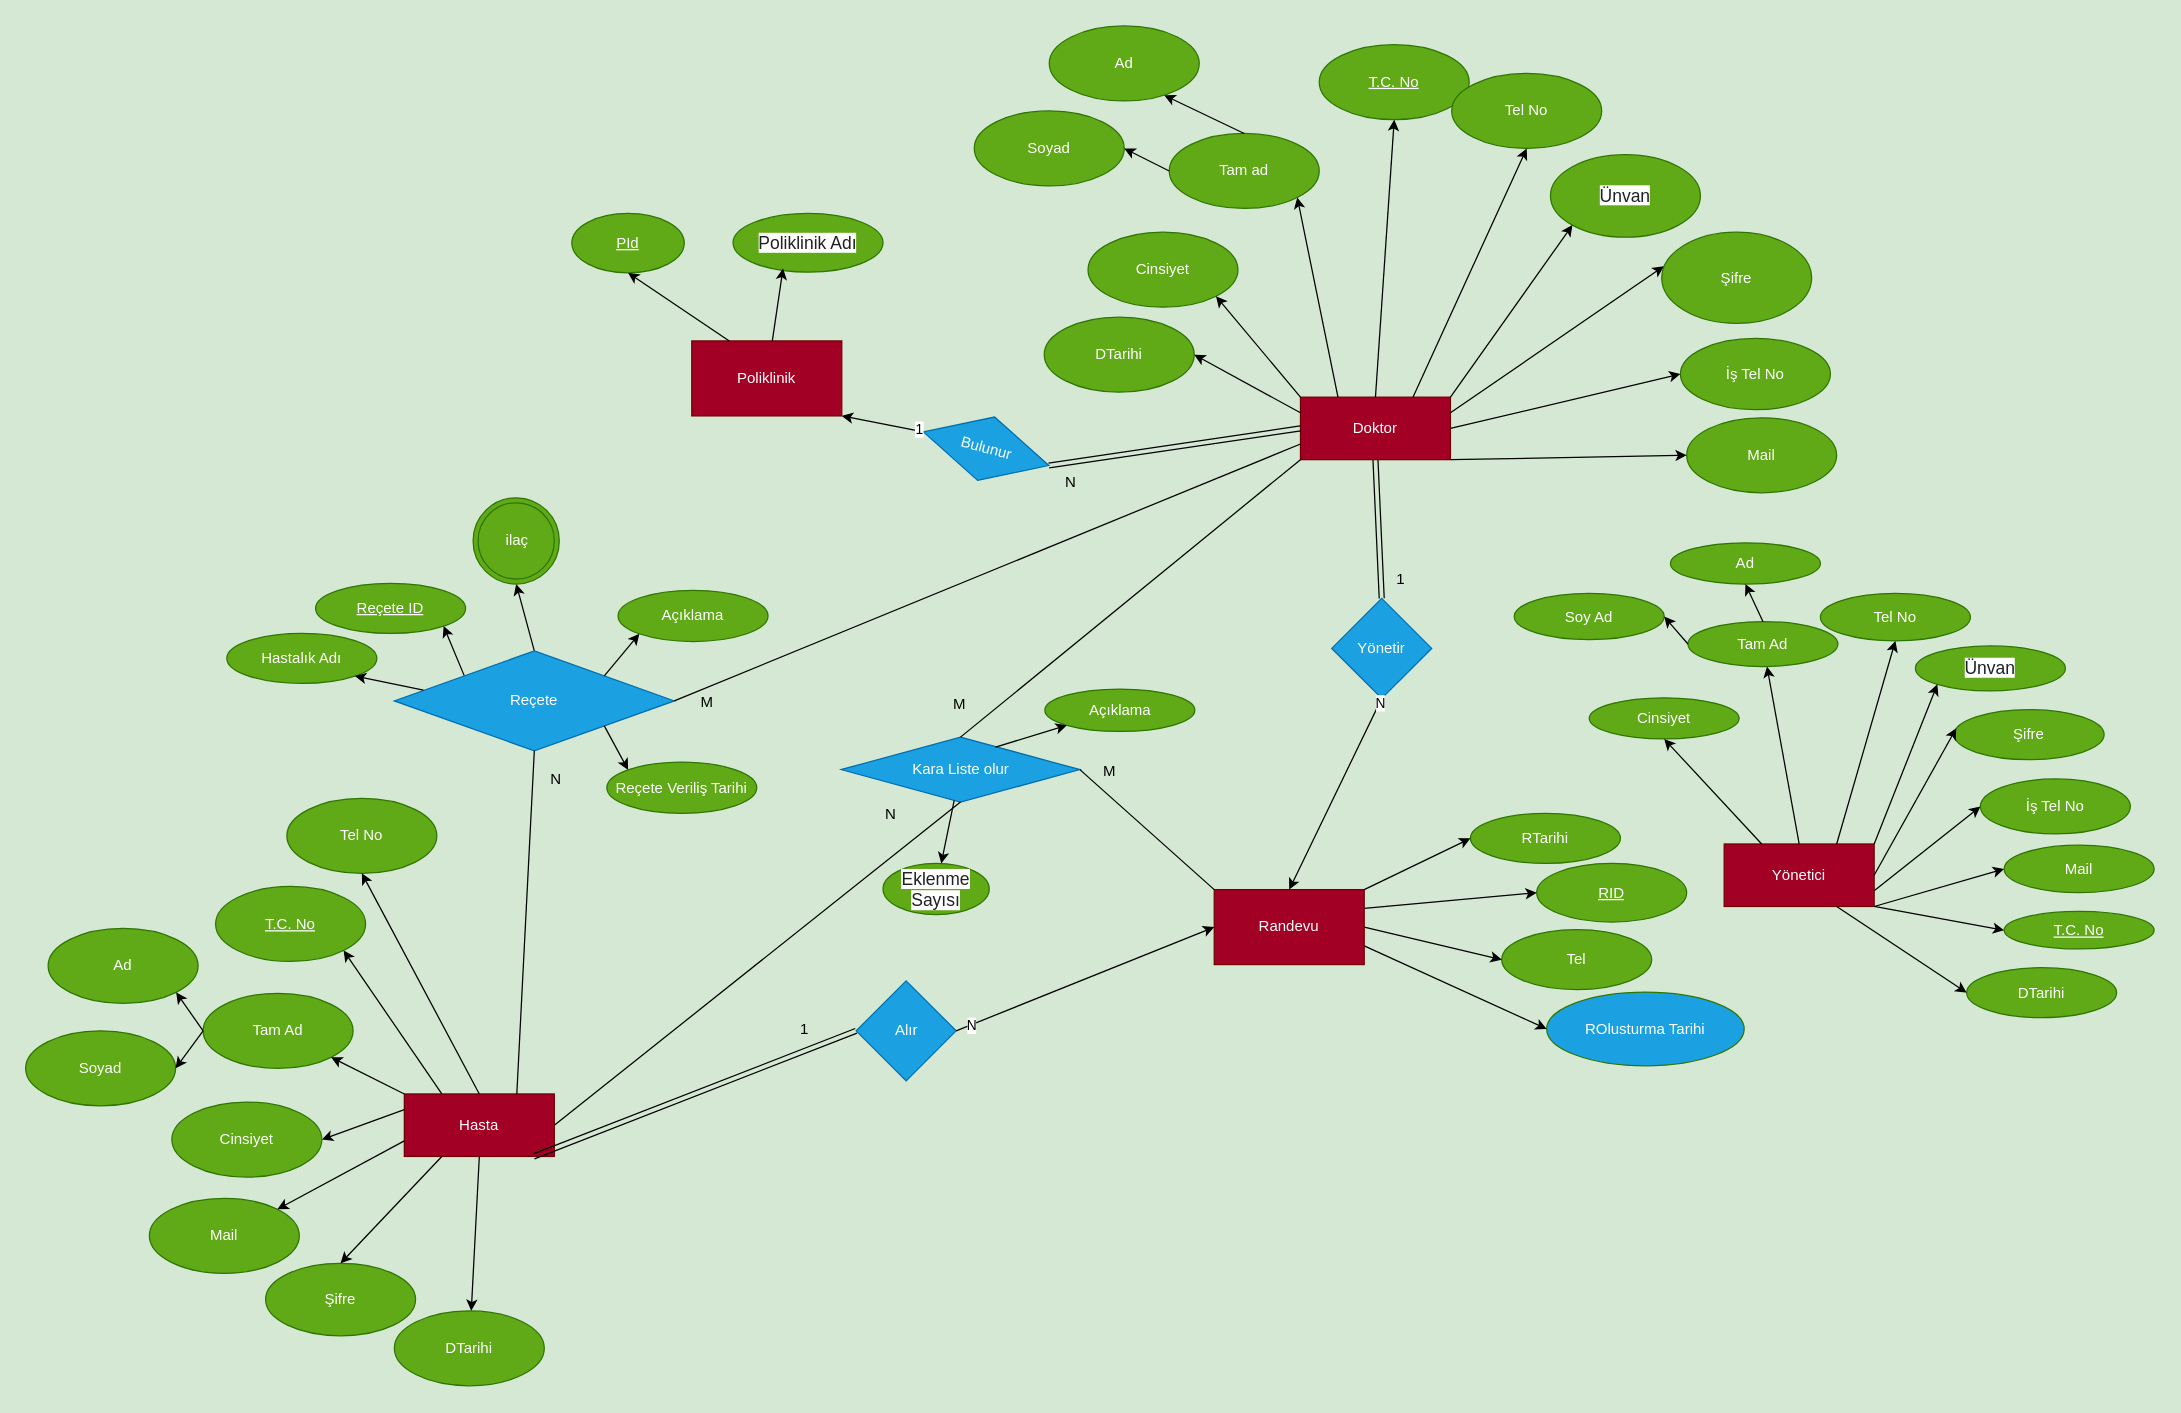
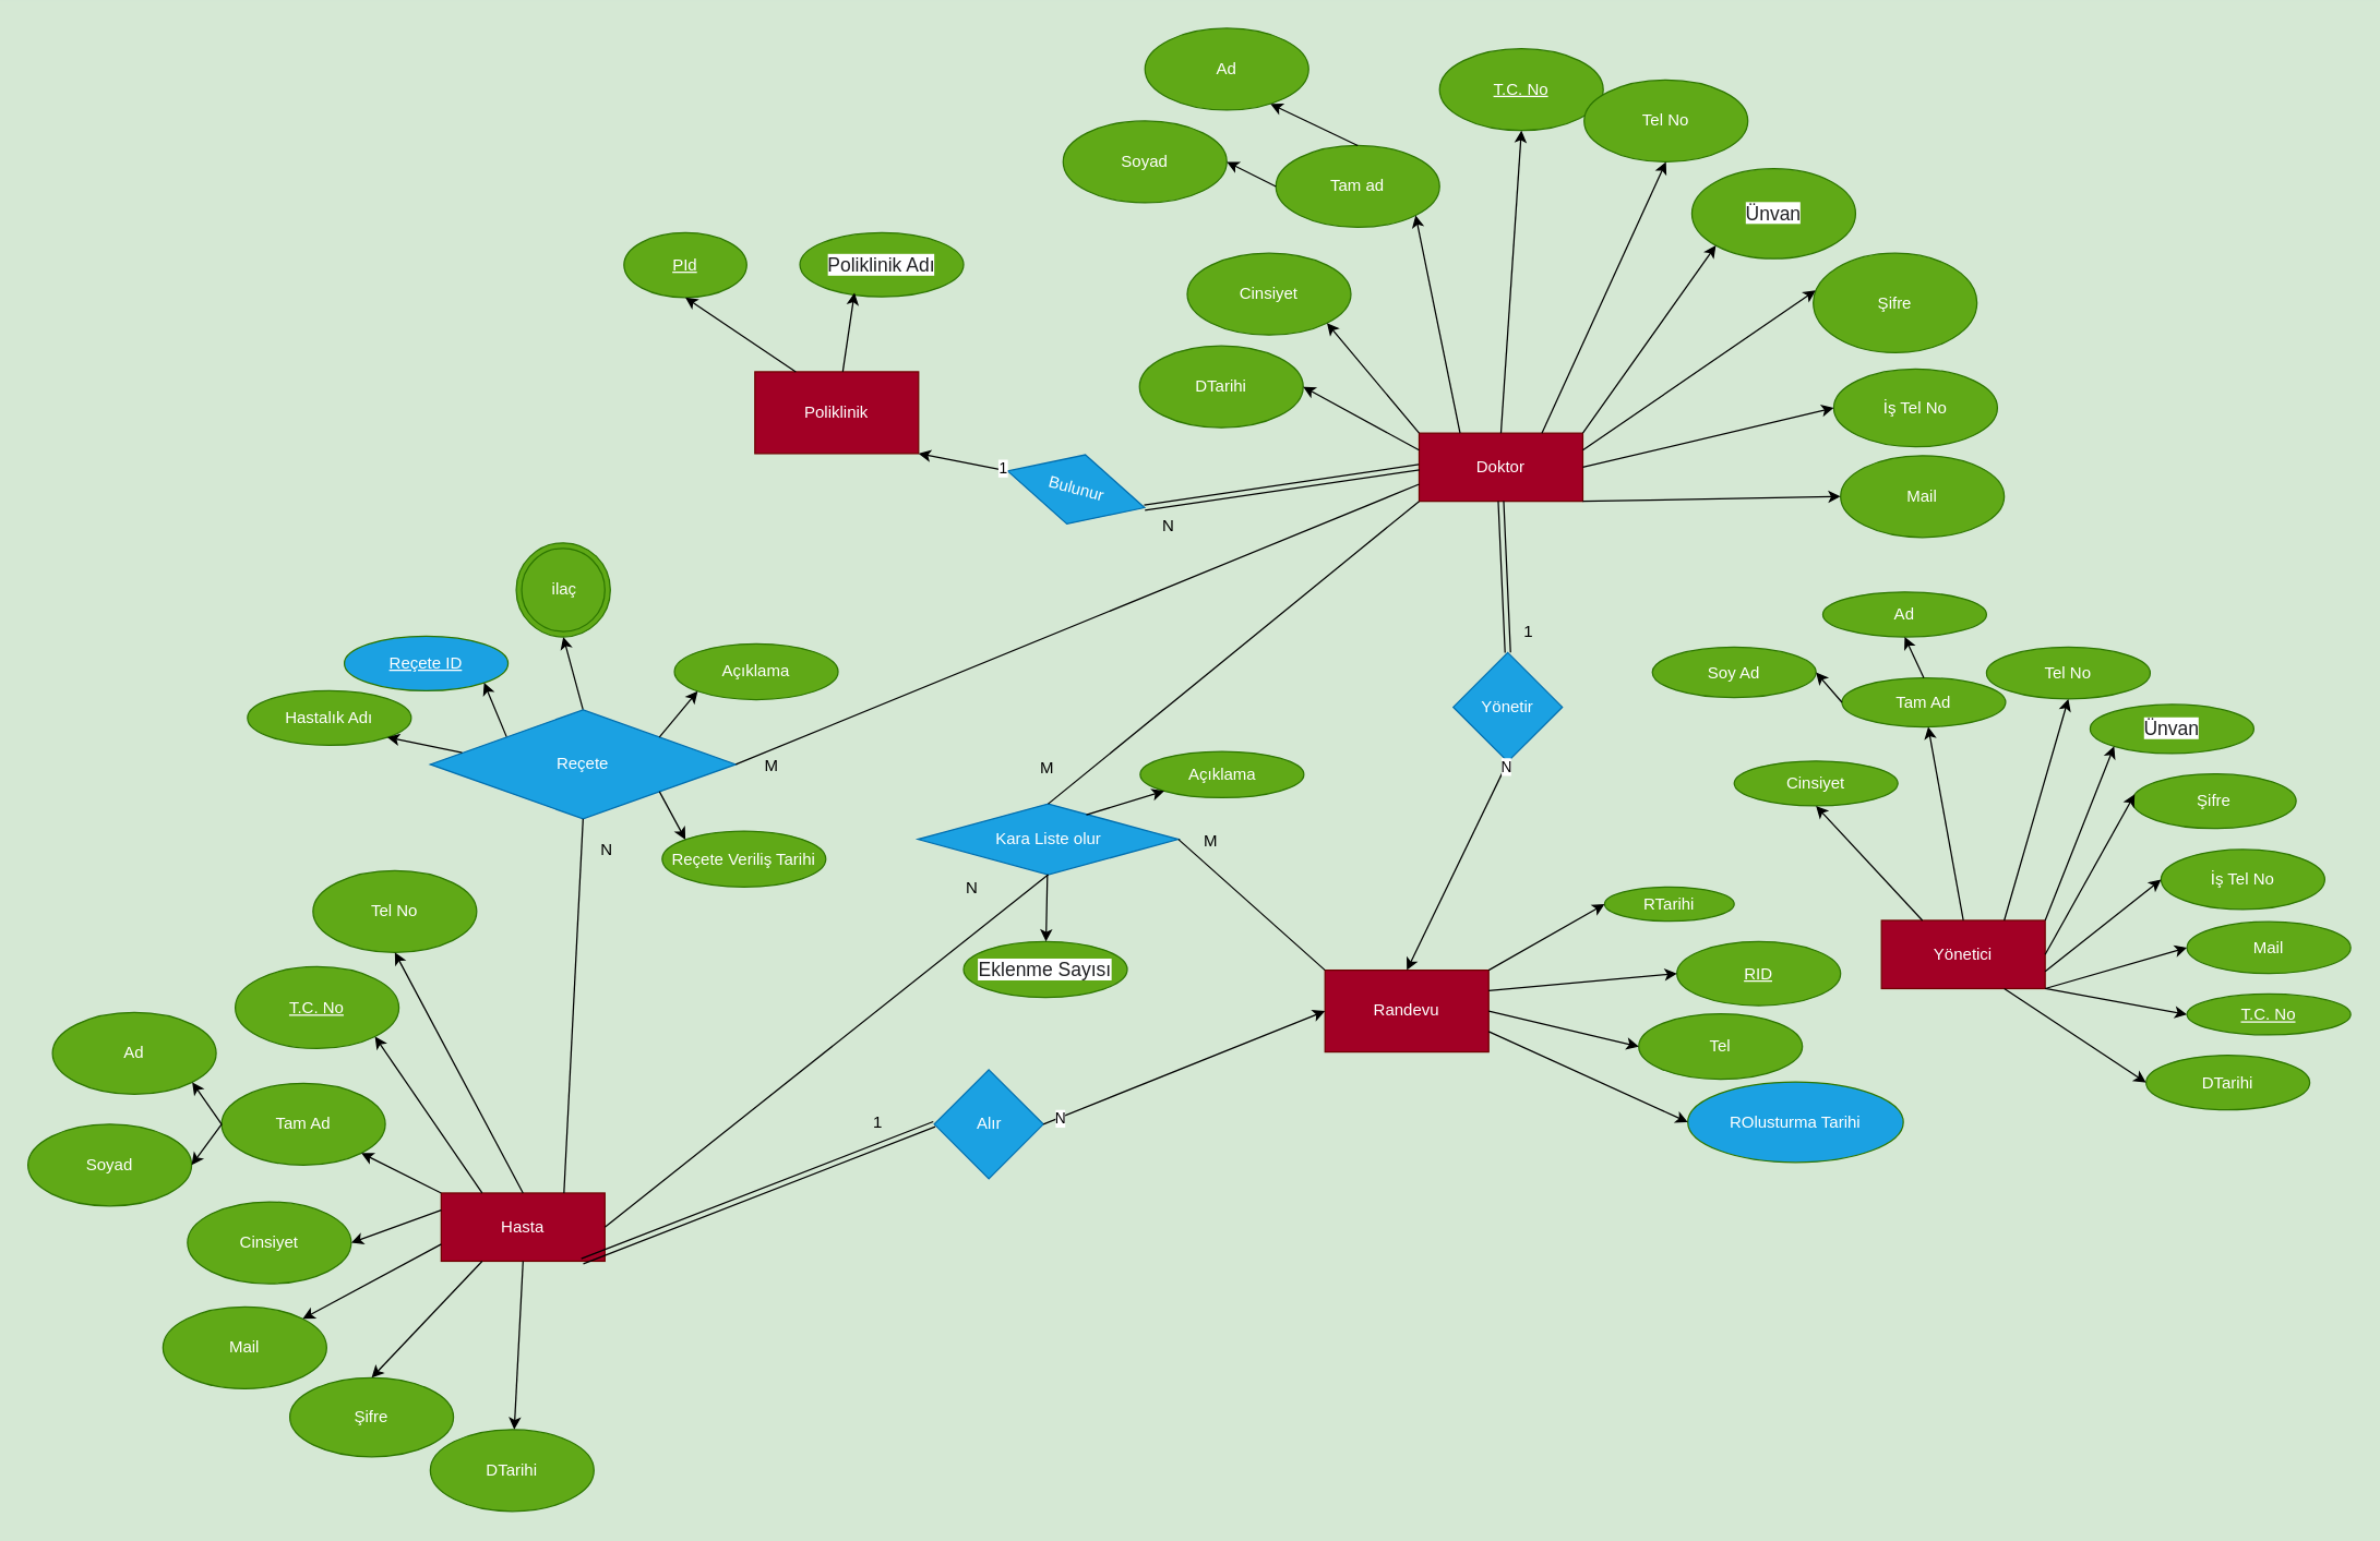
- <mxCell id="42" value="&lt;u&gt;Reçete ID&lt;/u&gt;" style="ellipse;whiteSpace=wrap;html=1;rounded=0;fillColor=#60a917;fontColor=#ffffff;strokeColor=#2D7600;" parent="1" vertex="1"><mxGeometry x="252" y="466" width="120" height="40" as="geometry" /></mxCell>
+ <mxCell id="42" value="&lt;u&gt;Reçete ID&lt;/u&gt;" style="ellipse;whiteSpace=wrap;html=1;rounded=0;fillColor=#1ba1e2;fontColor=#ffffff;strokeColor=#2D7600;" parent="1" vertex="1"><mxGeometry x="252" y="466" width="120" height="40" as="geometry" /></mxCell>
- <mxCell id="51" value="RTarihi" style="ellipse;whiteSpace=wrap;html=1;rounded=0;fillColor=#60a917;fontColor=#ffffff;strokeColor=#2D7600;" parent="1" vertex="1"><mxGeometry x="1176" y="650" width="120" height="40" as="geometry" /></mxCell>
+ <mxCell id="51" value="RTarihi" style="ellipse;whiteSpace=wrap;html=1;rounded=0;fillColor=#60a917;fontColor=#ffffff;strokeColor=#2D7600;" parent="1" vertex="1"><mxGeometry x="1176" y="650" width="95" height="25" as="geometry" /></mxCell>
- <mxCell id="45" value="&lt;span style=&quot;color: rgb(32 , 33 , 36) ; font-family: &amp;#34;arial&amp;#34; , sans-serif ; font-size: 14px ; background-color: rgb(255 , 255 , 255)&quot;&gt;Eklenme Sayısı&lt;/span&gt;" style="ellipse;whiteSpace=wrap;html=1;rounded=0;fillColor=#60a917;fontColor=#ffffff;strokeColor=#2D7600;" parent="1" vertex="1"><mxGeometry x="706" y="690" width="85" height="41" as="geometry" /></mxCell>
+ <mxCell id="45" value="&lt;span style=&quot;color: rgb(32 , 33 , 36) ; font-family: &amp;#34;arial&amp;#34; , sans-serif ; font-size: 14px ; background-color: rgb(255 , 255 , 255)&quot;&gt;Eklenme Sayısı&lt;/span&gt;" style="ellipse;whiteSpace=wrap;html=1;rounded=0;fillColor=#60a917;fontColor=#ffffff;strokeColor=#2D7600;" parent="1" vertex="1"><mxGeometry x="706" y="690" width="120" height="41" as="geometry" /></mxCell>
